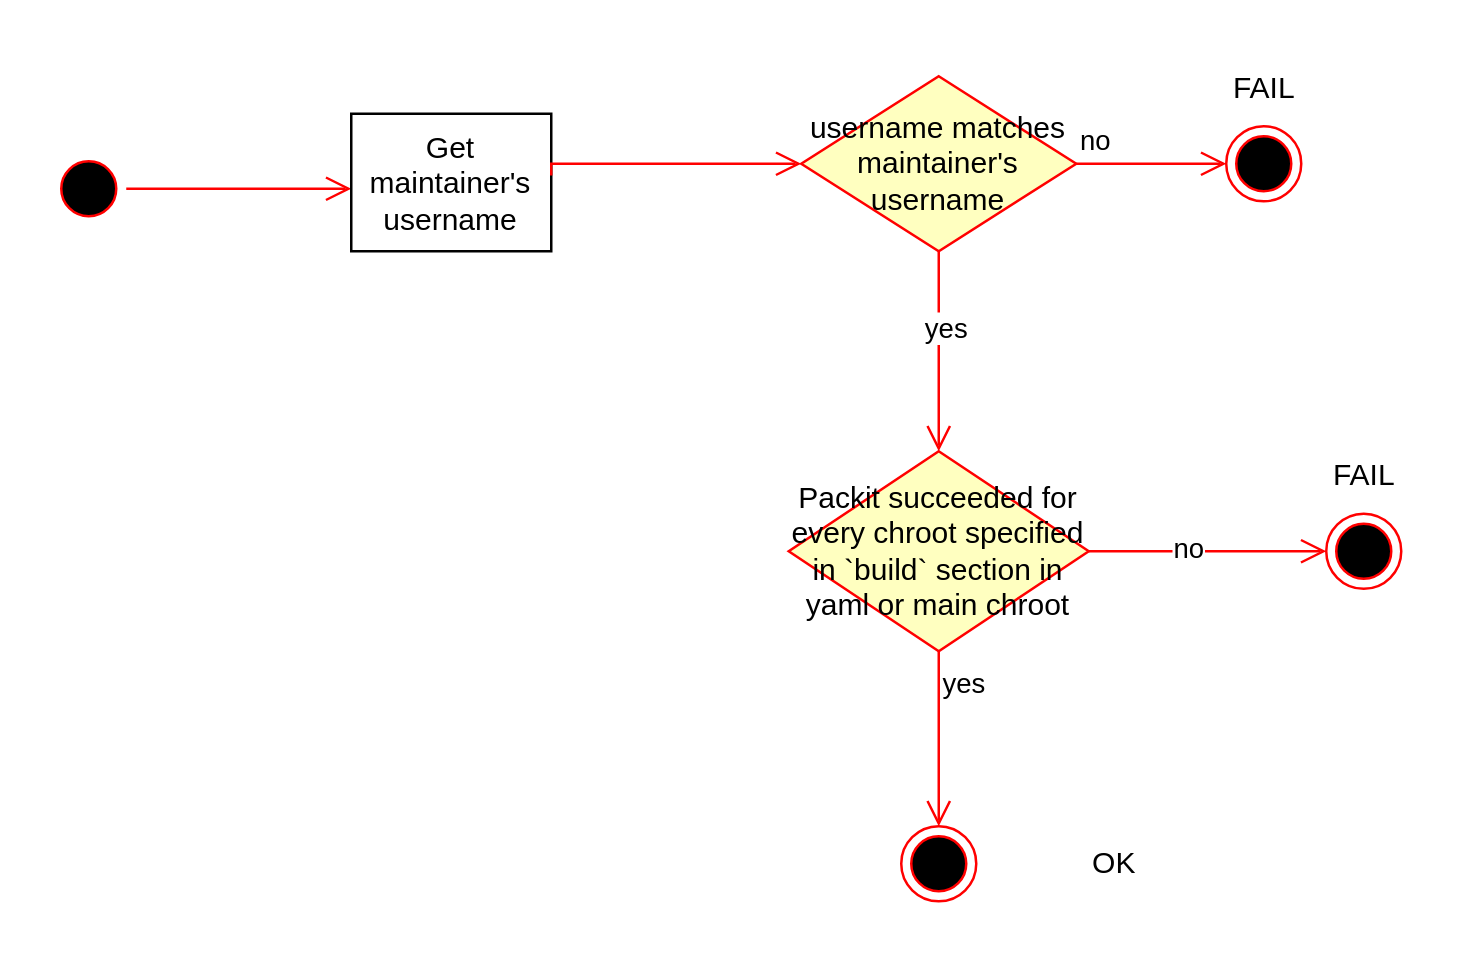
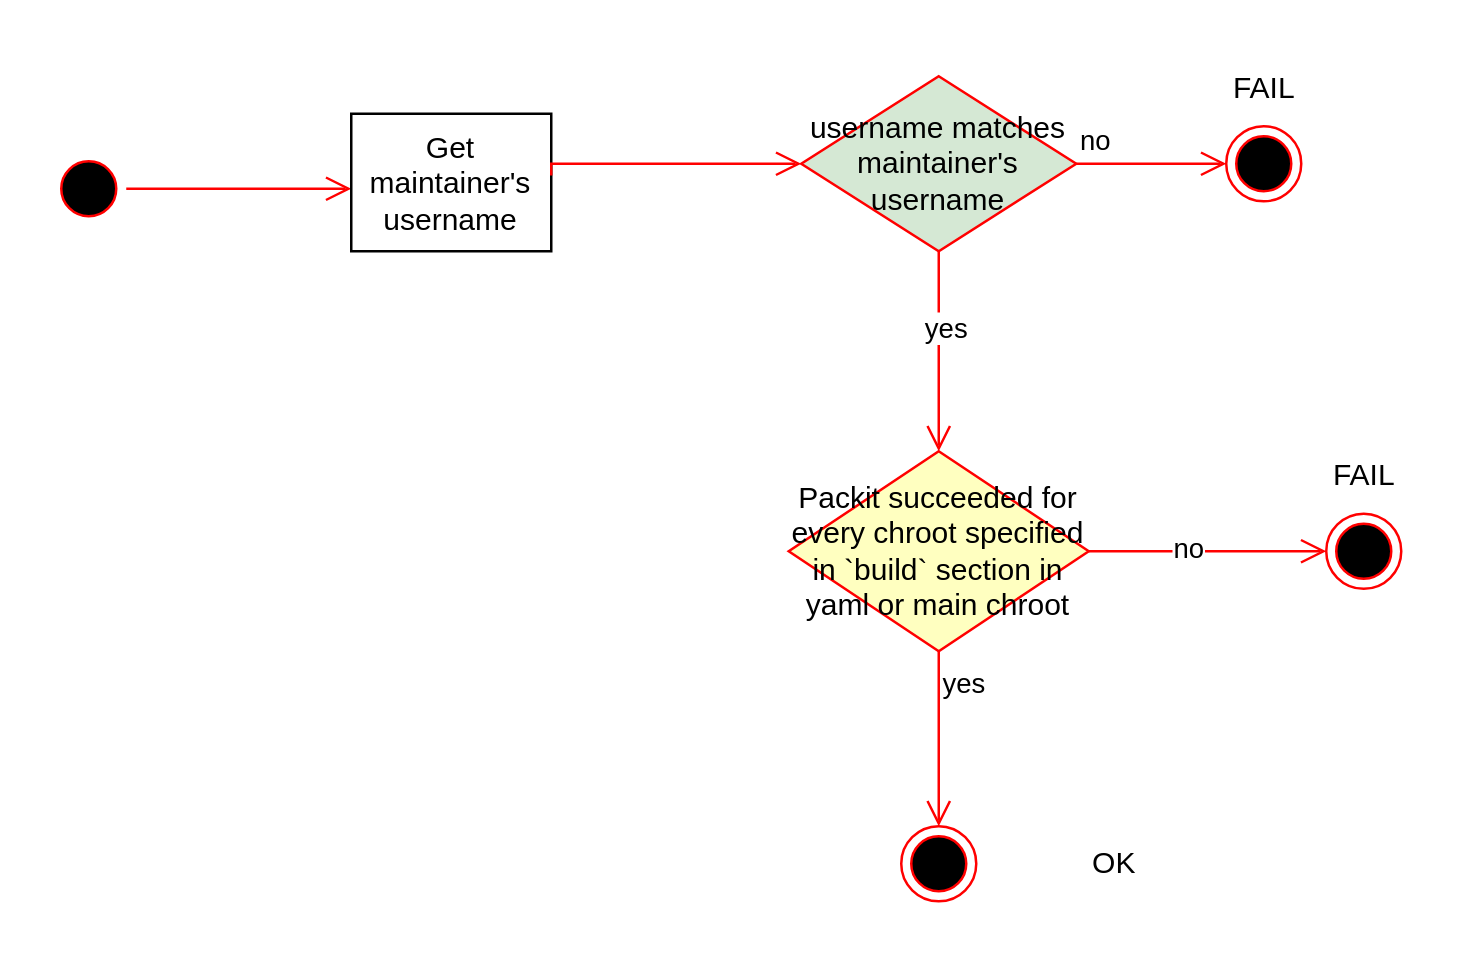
- <mxCell id="5" value="username matches maintainer's username" style="rhombus;whiteSpace=wrap;html=1;fillColor=#ffffc0;strokeColor=#ff0000;" vertex="1" parent="1"><mxGeometry x="320" y="30" width="110" height="70" as="geometry" /></mxCell>
+ <mxCell id="5" value="username matches maintainer's username" style="rhombus;whiteSpace=wrap;html=1;fillColor=#d5e8d4;strokeColor=#ff0000;" vertex="1" parent="1"><mxGeometry x="320" y="30" width="110" height="70" as="geometry" /></mxCell>
